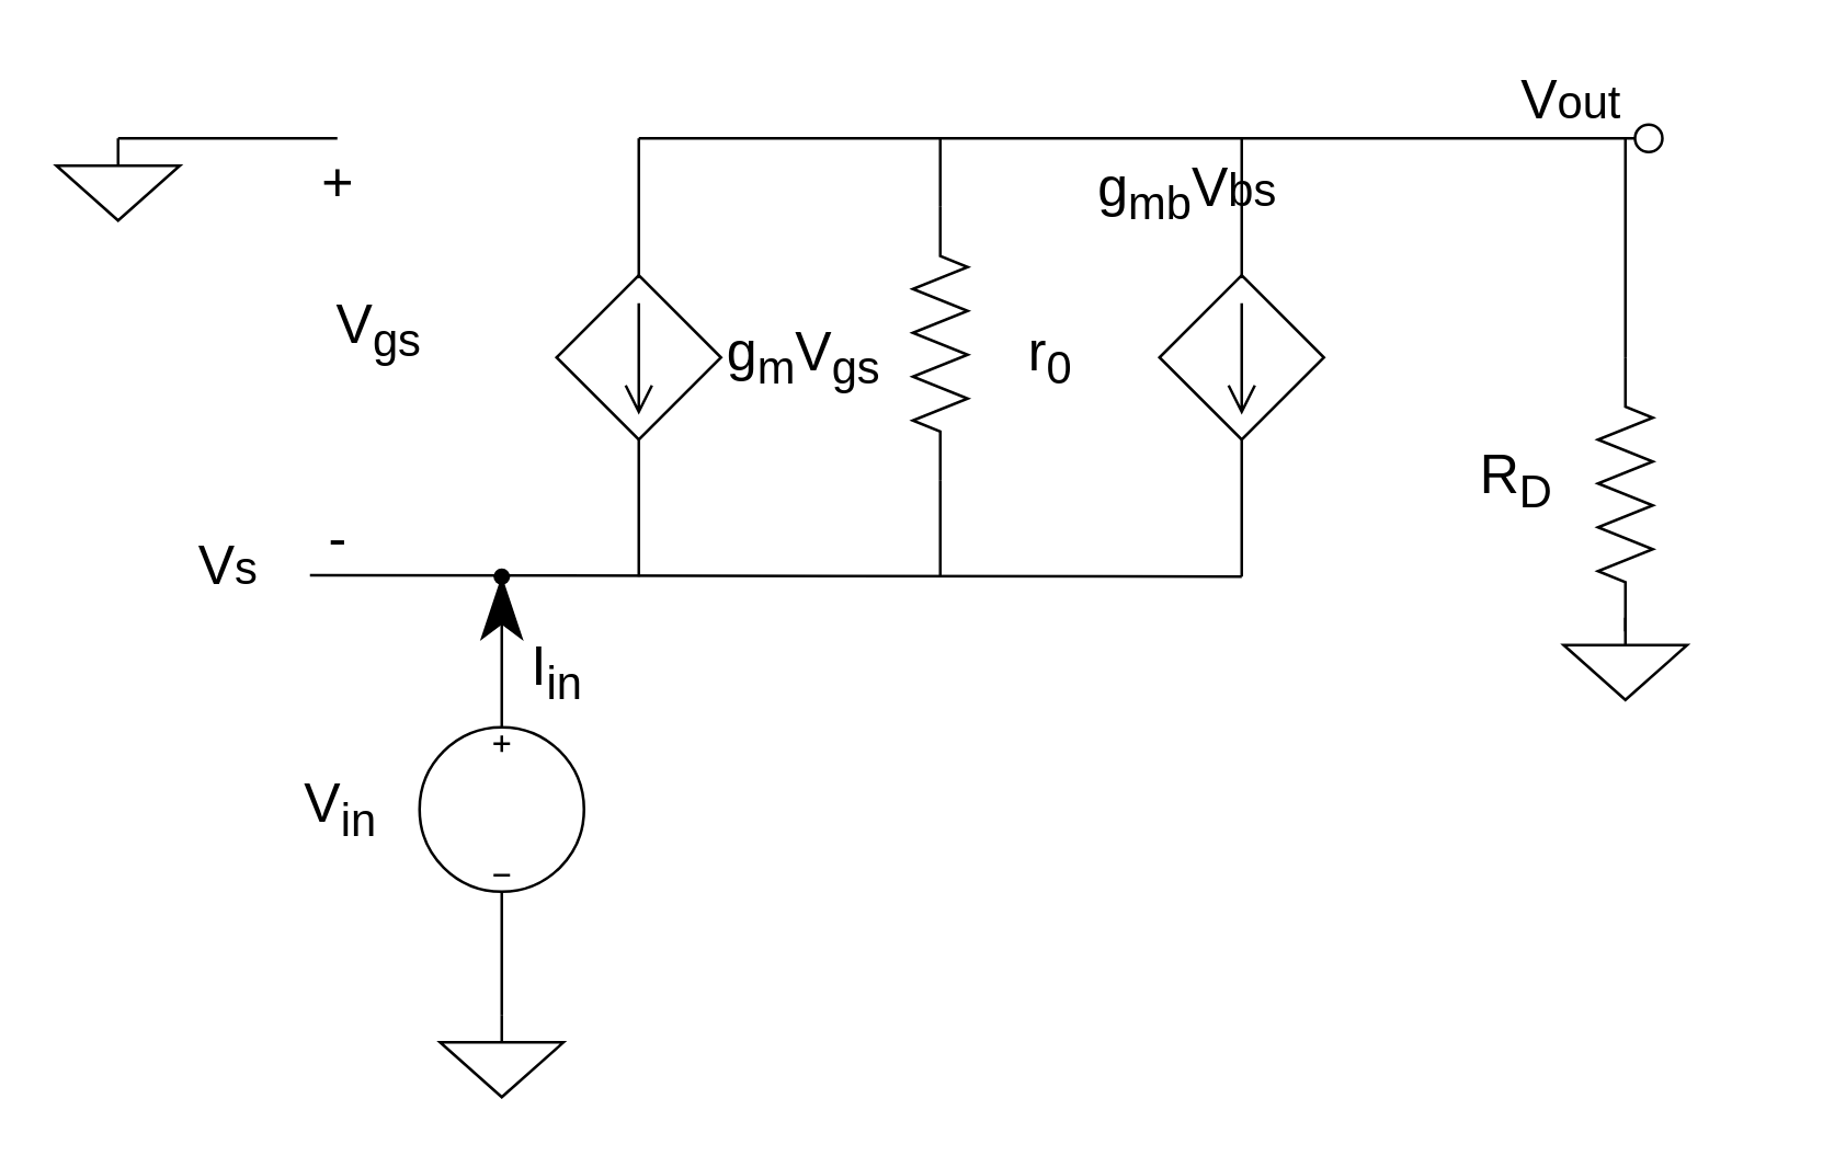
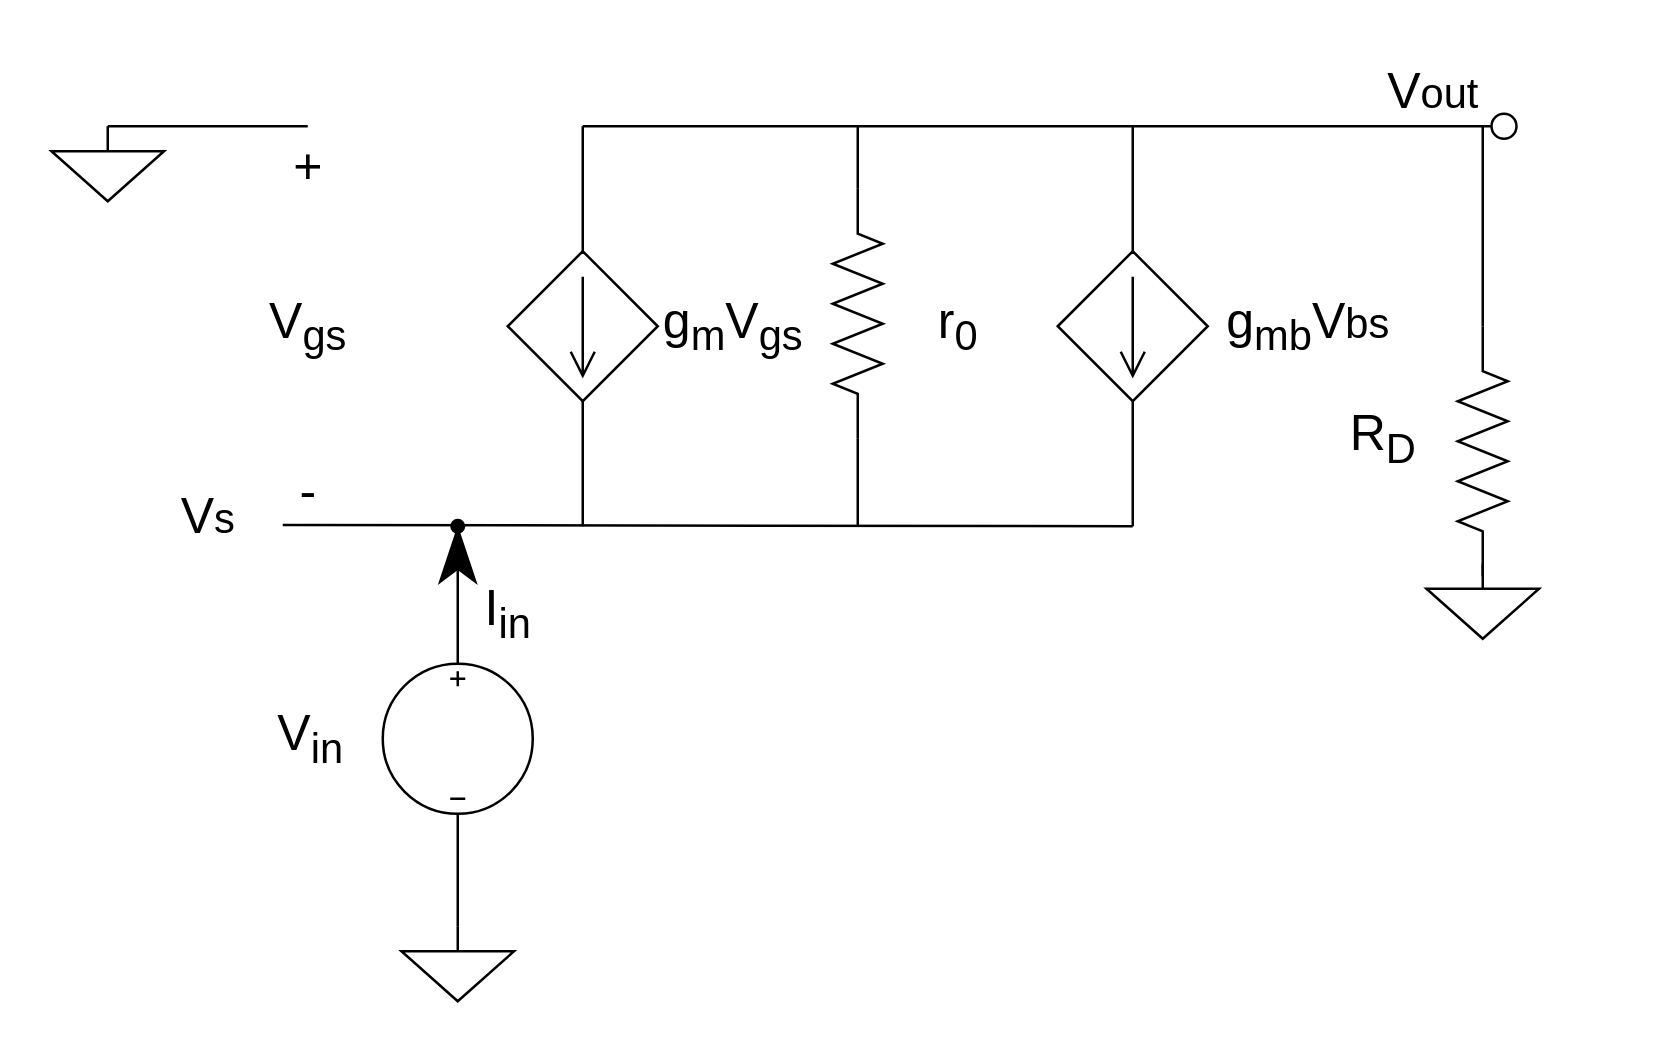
- <mxCell id="26" value="&lt;font style=&quot;font-size: 20px;&quot;&gt;g&lt;sub&gt;mb&lt;/sub&gt;V&lt;/font&gt;&lt;font style=&quot;font-size: 16.667px;&quot;&gt;bs&lt;/font&gt;" style="text;html=1;align=center;verticalAlign=middle;whiteSpace=wrap;rounded=0;" vertex="1" parent="1"><mxGeometry x="402.5" y="55" width="60" height="30" as="geometry" /></mxCell>
+ <mxCell id="26" value="&lt;font style=&quot;font-size: 20px;&quot;&gt;g&lt;sub&gt;mb&lt;/sub&gt;V&lt;/font&gt;&lt;font style=&quot;font-size: 16.667px;&quot;&gt;bs&lt;/font&gt;" style="text;html=1;align=center;verticalAlign=middle;whiteSpace=wrap;rounded=0;" vertex="1" parent="1"><mxGeometry x="492.5" y="115" width="60" height="30" as="geometry" /></mxCell>
- <mxCell id="21" value="&lt;span style=&quot;font-size: 20px;&quot;&gt;V&lt;sub&gt;gs&lt;/sub&gt;&lt;/span&gt;" style="text;html=1;align=center;verticalAlign=middle;whiteSpace=wrap;rounded=0;" vertex="1" parent="1"><mxGeometry x="107.5" y="105" width="60" height="30" as="geometry" /></mxCell>
+ <mxCell id="21" value="&lt;span style=&quot;font-size: 20px;&quot;&gt;V&lt;sub&gt;gs&lt;/sub&gt;&lt;/span&gt;" style="text;html=1;align=center;verticalAlign=middle;whiteSpace=wrap;rounded=0;" vertex="1" parent="1"><mxGeometry x="92.5" y="115" width="60" height="30" as="geometry" /></mxCell>
